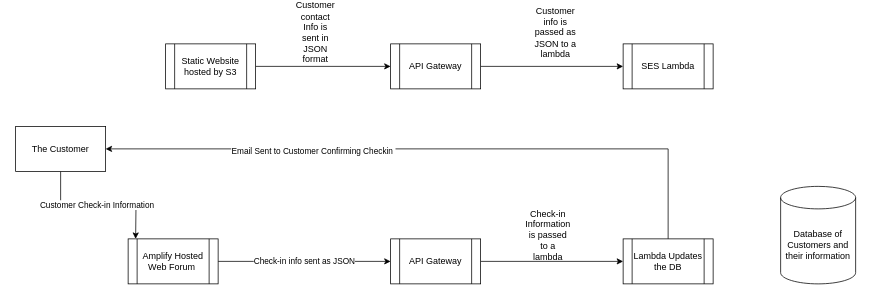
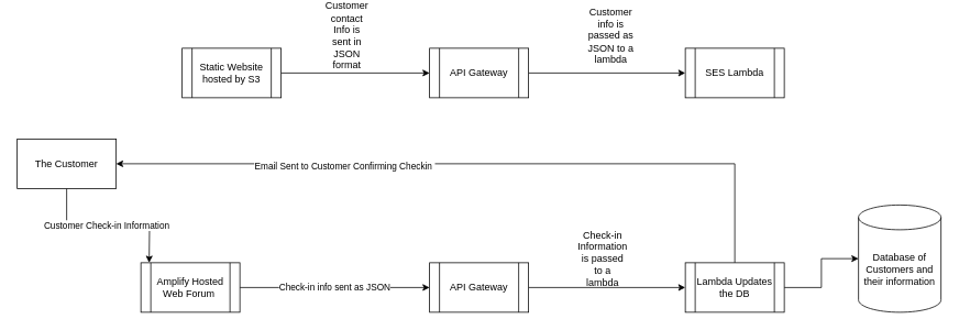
+ <mxCell id="13" style="edgeStyle=orthogonalEdgeStyle;rounded=0;orthogonalLoop=1;jettySize=auto;html=1;entryX=0;entryY=0.5;entryDx=0;entryDy=0;entryPerimeter=0;" edge="1" parent="1" source="16" target="17"><mxGeometry relative="1" as="geometry" /></mxCell>
